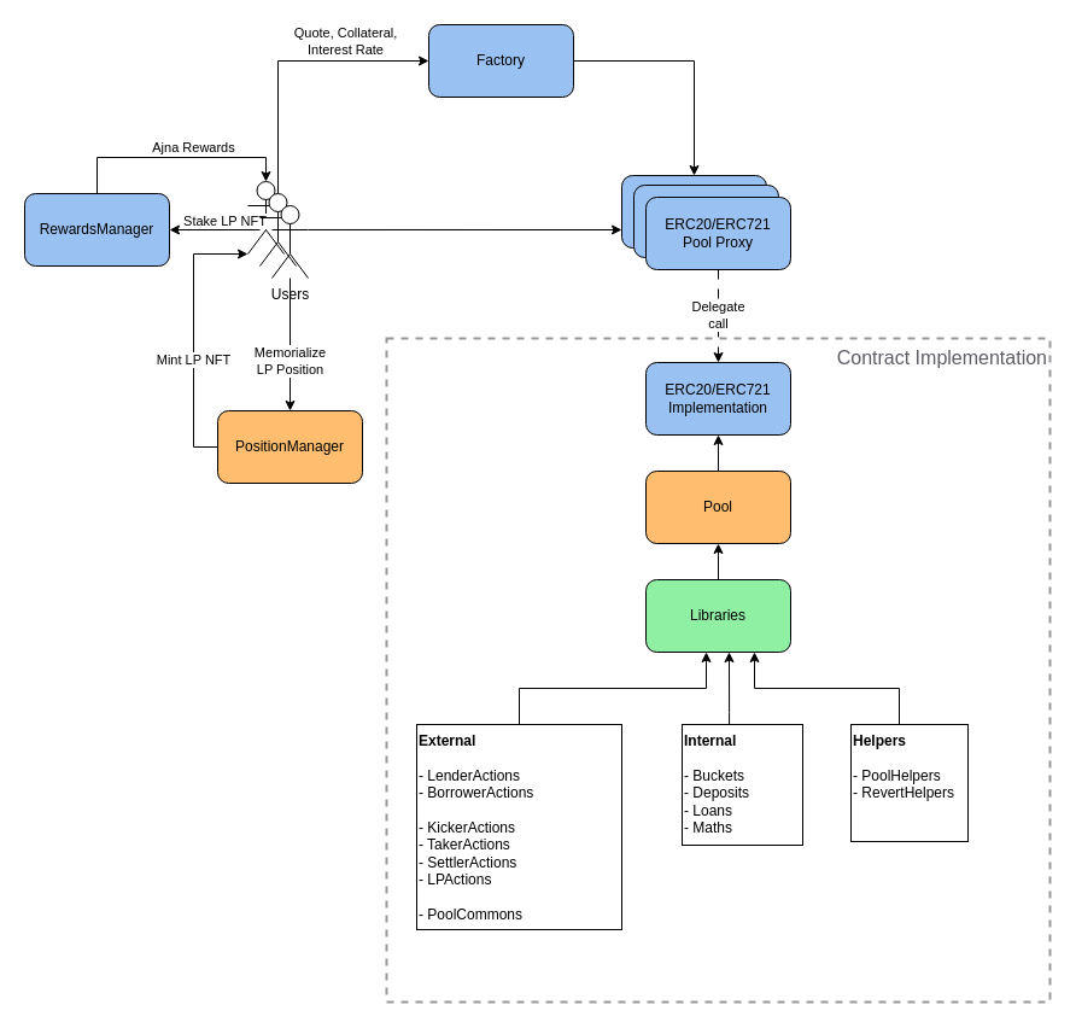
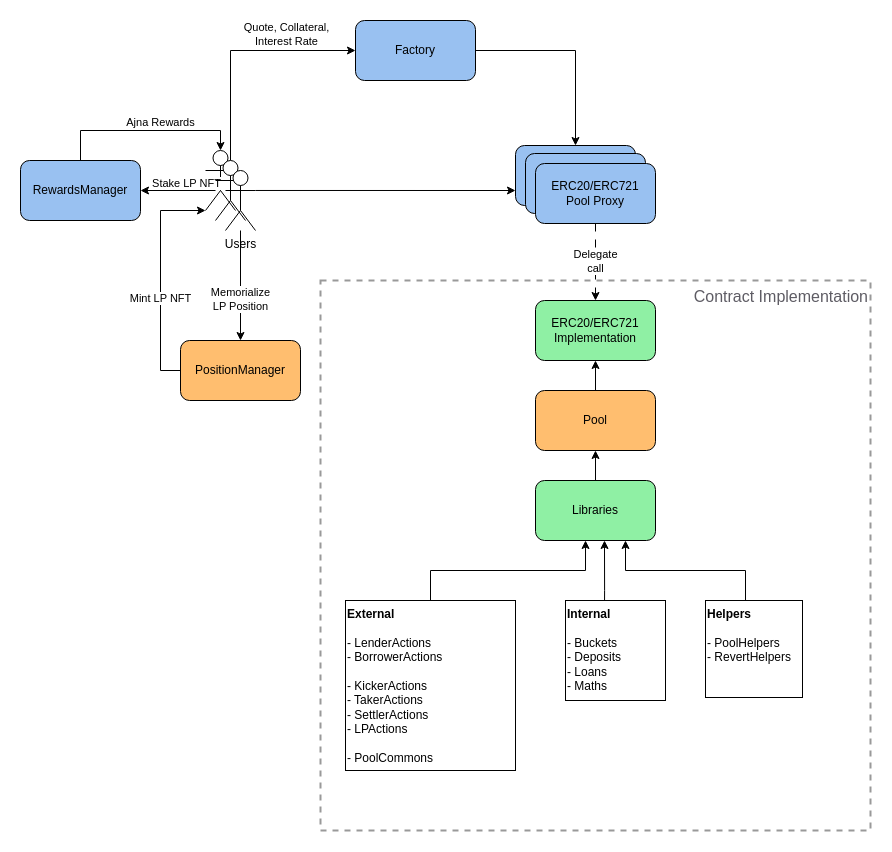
- <mxCell id="25" value="&lt;div&gt;ERC20/ERC721&lt;/div&gt;&lt;div&gt;Implementation&lt;br&gt;&lt;/div&gt;" style="rounded=1;whiteSpace=wrap;html=1;fillColor=#99c1f1;" parent="1" vertex="1"><mxGeometry x="535" y="300" width="120" height="60" as="geometry" /></mxCell>
+ <mxCell id="25" value="&lt;div&gt;ERC20/ERC721&lt;/div&gt;&lt;div&gt;Implementation&lt;br&gt;&lt;/div&gt;" style="rounded=1;whiteSpace=wrap;html=1;fillColor=#8ff0a4;" parent="1" vertex="1"><mxGeometry x="535" y="300" width="120" height="60" as="geometry" /></mxCell>
